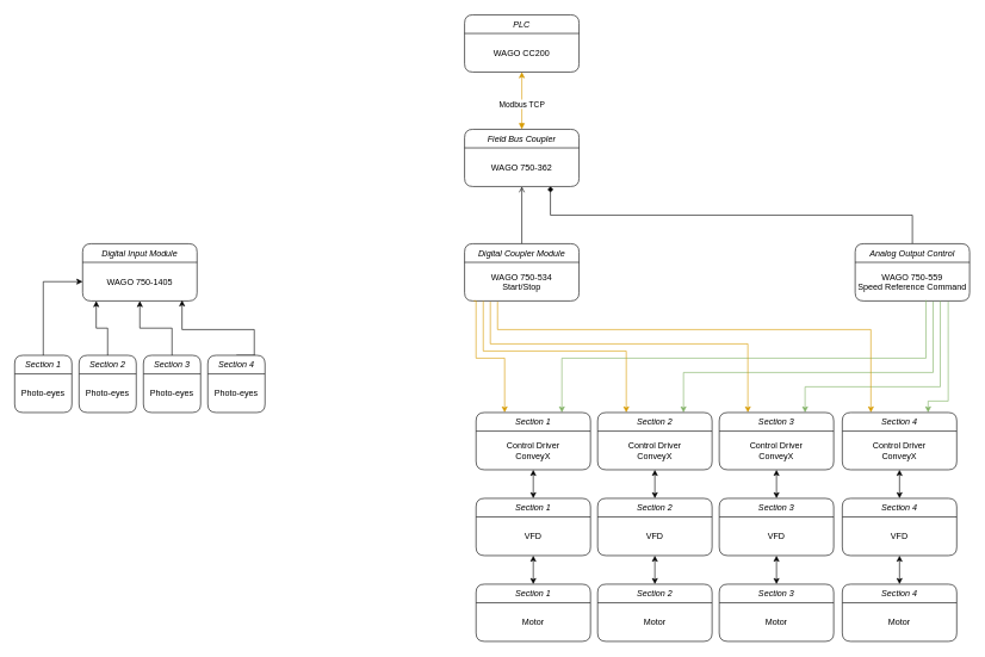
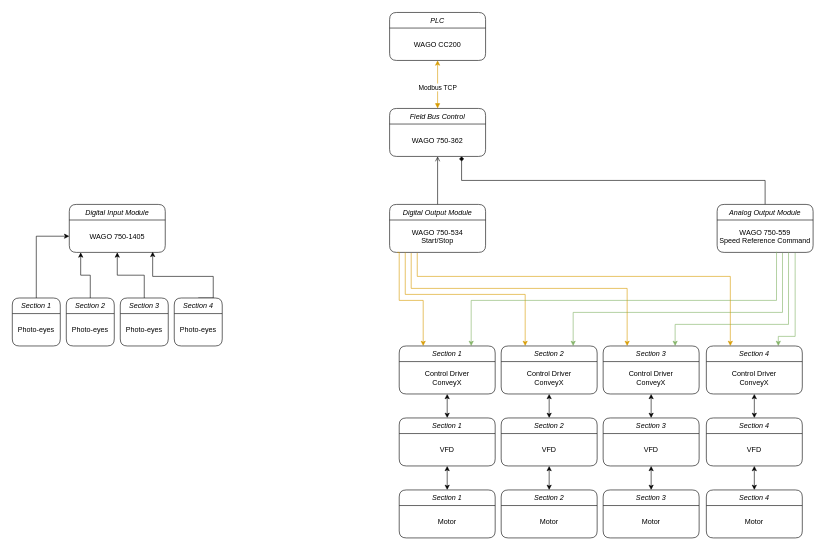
- <mxCell id="7" value="Field Bus Coupler" style="swimlane;fontStyle=2;align=center;verticalAlign=top;childLayout=stackLayout;horizontal=1;startSize=26;horizontalStack=0;resizeParent=1;resizeLast=0;collapsible=1;marginBottom=0;rounded=1;shadow=0;strokeWidth=1;" vertex="1" parent="1"><mxGeometry x="649" y="180" width="160" height="80" as="geometry"><mxRectangle x="230" y="140" width="160" height="26" as="alternateBounds" /></mxGeometry></mxCell>
+ <mxCell id="7" value="Field Bus Control" style="swimlane;fontStyle=2;align=center;verticalAlign=top;childLayout=stackLayout;horizontal=1;startSize=26;horizontalStack=0;resizeParent=1;resizeLast=0;collapsible=1;marginBottom=0;rounded=1;shadow=0;strokeWidth=1;" vertex="1" parent="1"><mxGeometry x="649" y="180" width="160" height="80" as="geometry"><mxRectangle x="230" y="140" width="160" height="26" as="alternateBounds" /></mxGeometry></mxCell>
- <mxCell id="12" value="Digital Coupler Module" style="swimlane;fontStyle=2;align=center;verticalAlign=top;childLayout=stackLayout;horizontal=1;startSize=26;horizontalStack=0;resizeParent=1;resizeLast=0;collapsible=1;marginBottom=0;rounded=1;shadow=0;strokeWidth=1;" vertex="1" parent="1"><mxGeometry x="649" y="340" width="160" height="80" as="geometry"><mxRectangle x="230" y="140" width="160" height="26" as="alternateBounds" /></mxGeometry></mxCell>
+ <mxCell id="12" value="Digital Output Module" style="swimlane;fontStyle=2;align=center;verticalAlign=top;childLayout=stackLayout;horizontal=1;startSize=26;horizontalStack=0;resizeParent=1;resizeLast=0;collapsible=1;marginBottom=0;rounded=1;shadow=0;strokeWidth=1;" vertex="1" parent="1"><mxGeometry x="649" y="340" width="160" height="80" as="geometry"><mxRectangle x="230" y="140" width="160" height="26" as="alternateBounds" /></mxGeometry></mxCell>
- <mxCell id="15" value="Analog Output Control" style="swimlane;fontStyle=2;align=center;verticalAlign=top;childLayout=stackLayout;horizontal=1;startSize=26;horizontalStack=0;resizeParent=1;resizeLast=0;collapsible=1;marginBottom=0;rounded=1;shadow=0;strokeWidth=1;" vertex="1" parent="1"><mxGeometry x="1195" y="340" width="160" height="80" as="geometry"><mxRectangle x="230" y="140" width="160" height="26" as="alternateBounds" /></mxGeometry></mxCell>
+ <mxCell id="15" value="Analog Output Module" style="swimlane;fontStyle=2;align=center;verticalAlign=top;childLayout=stackLayout;horizontal=1;startSize=26;horizontalStack=0;resizeParent=1;resizeLast=0;collapsible=1;marginBottom=0;rounded=1;shadow=0;strokeWidth=1;" vertex="1" parent="1"><mxGeometry x="1195" y="340" width="160" height="80" as="geometry"><mxRectangle x="230" y="140" width="160" height="26" as="alternateBounds" /></mxGeometry></mxCell>
